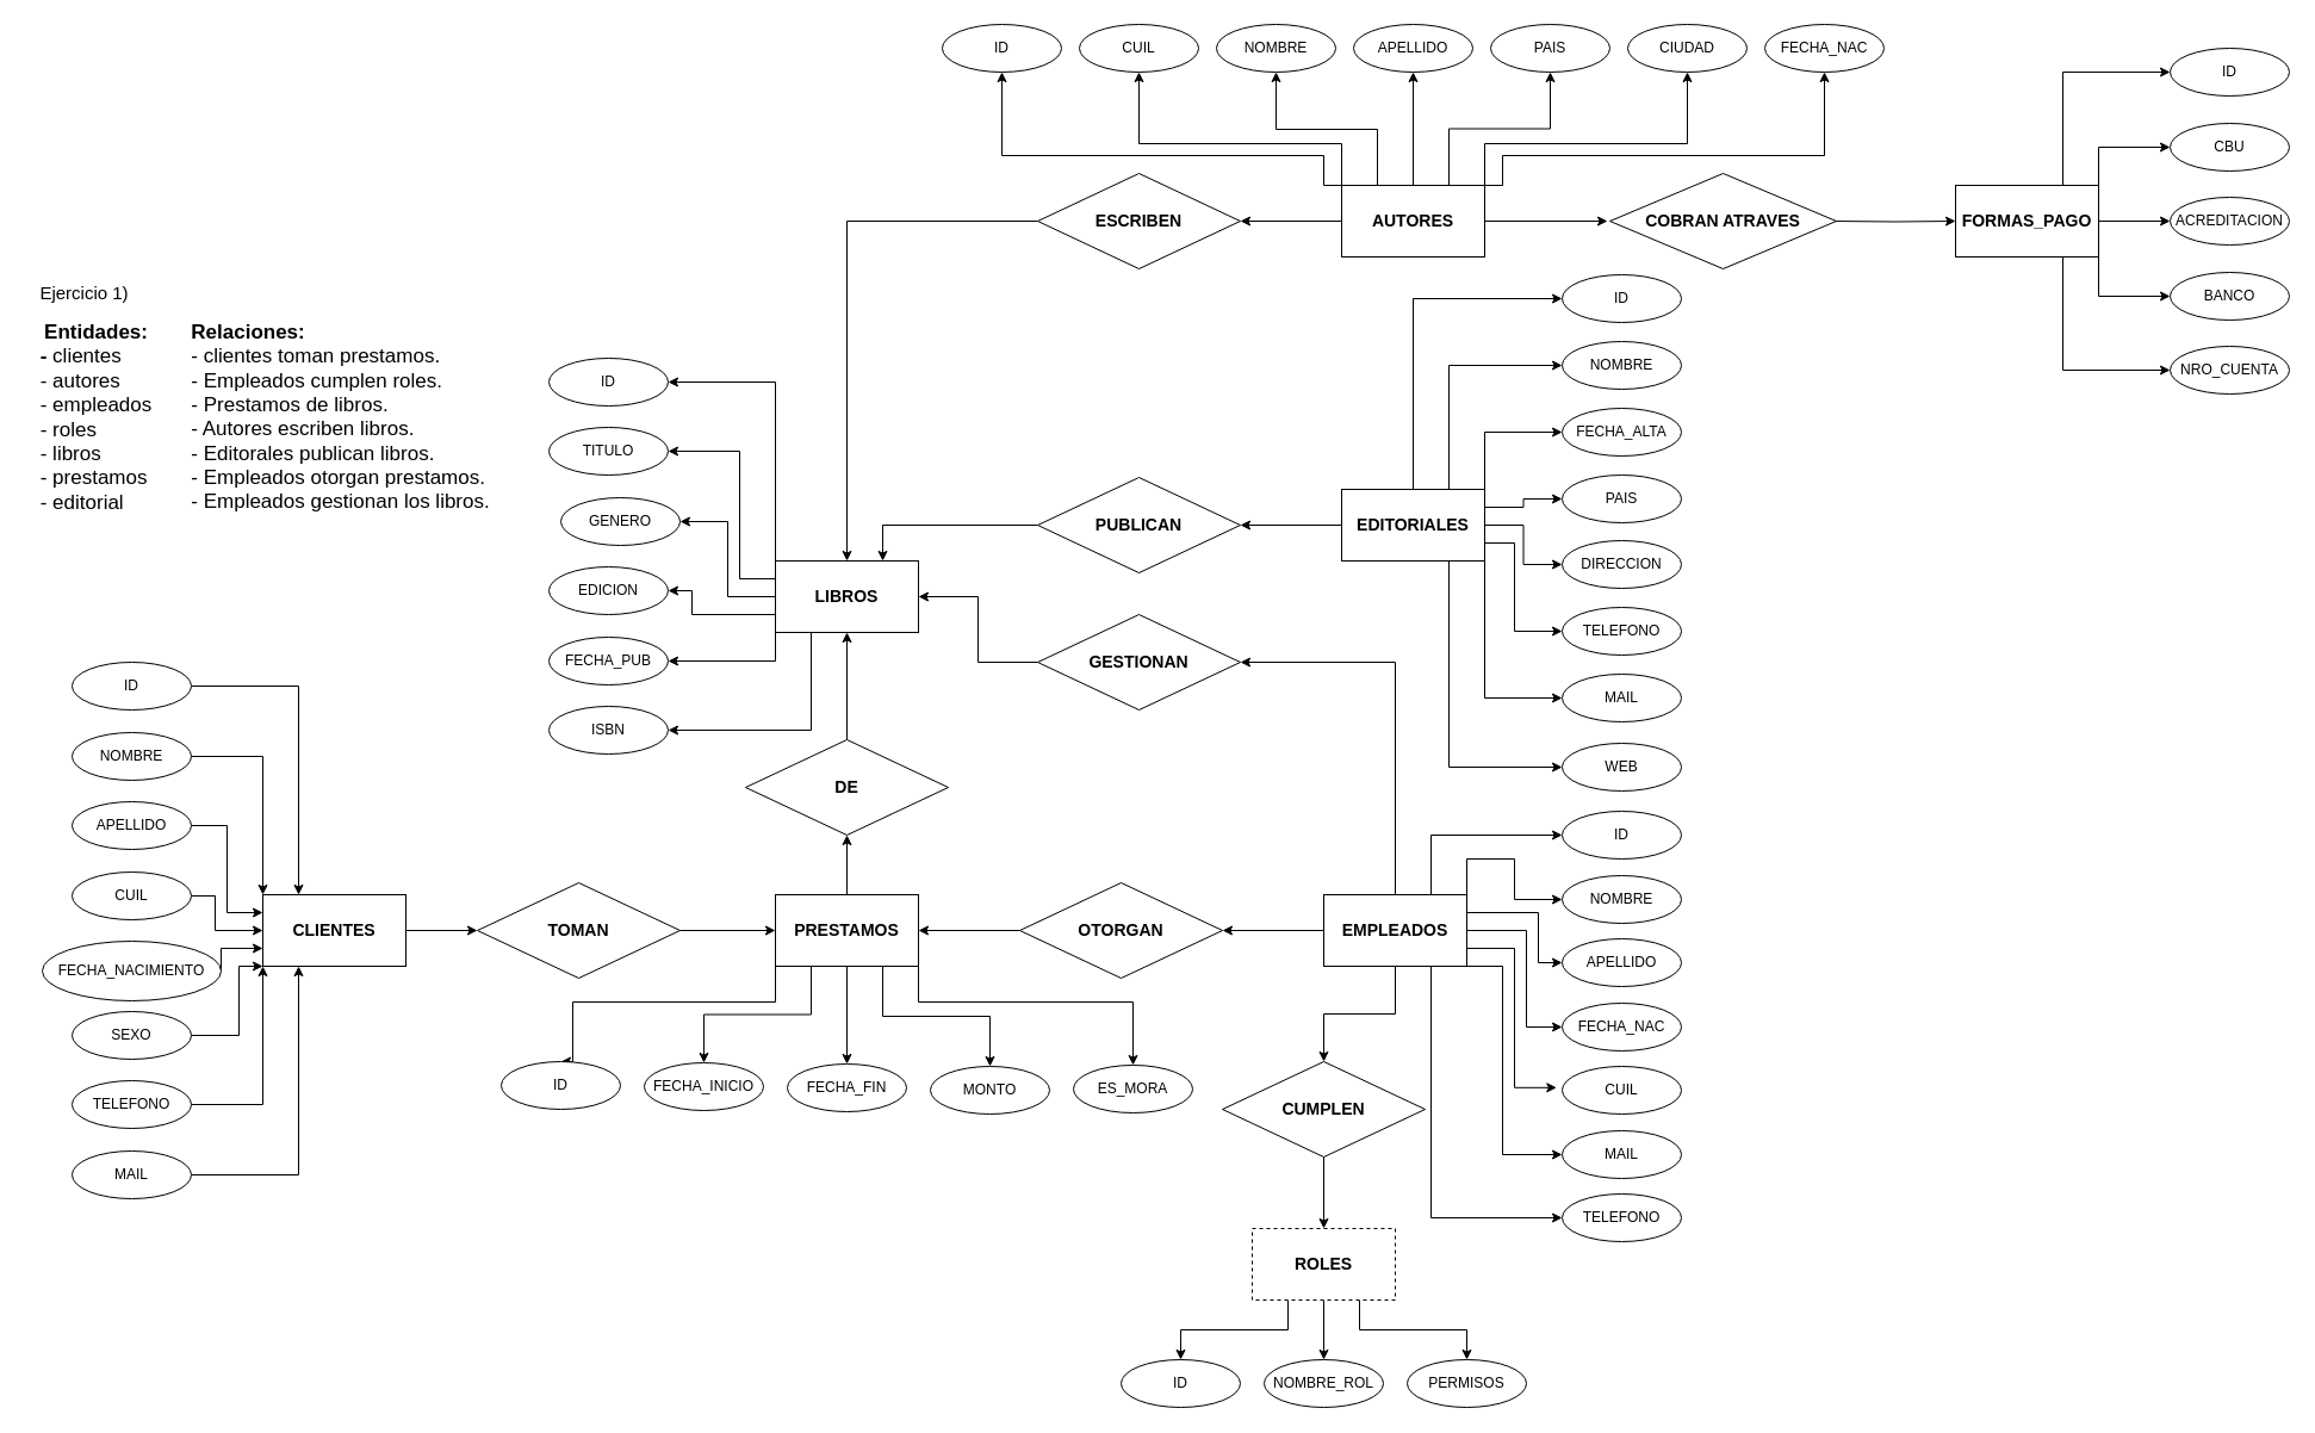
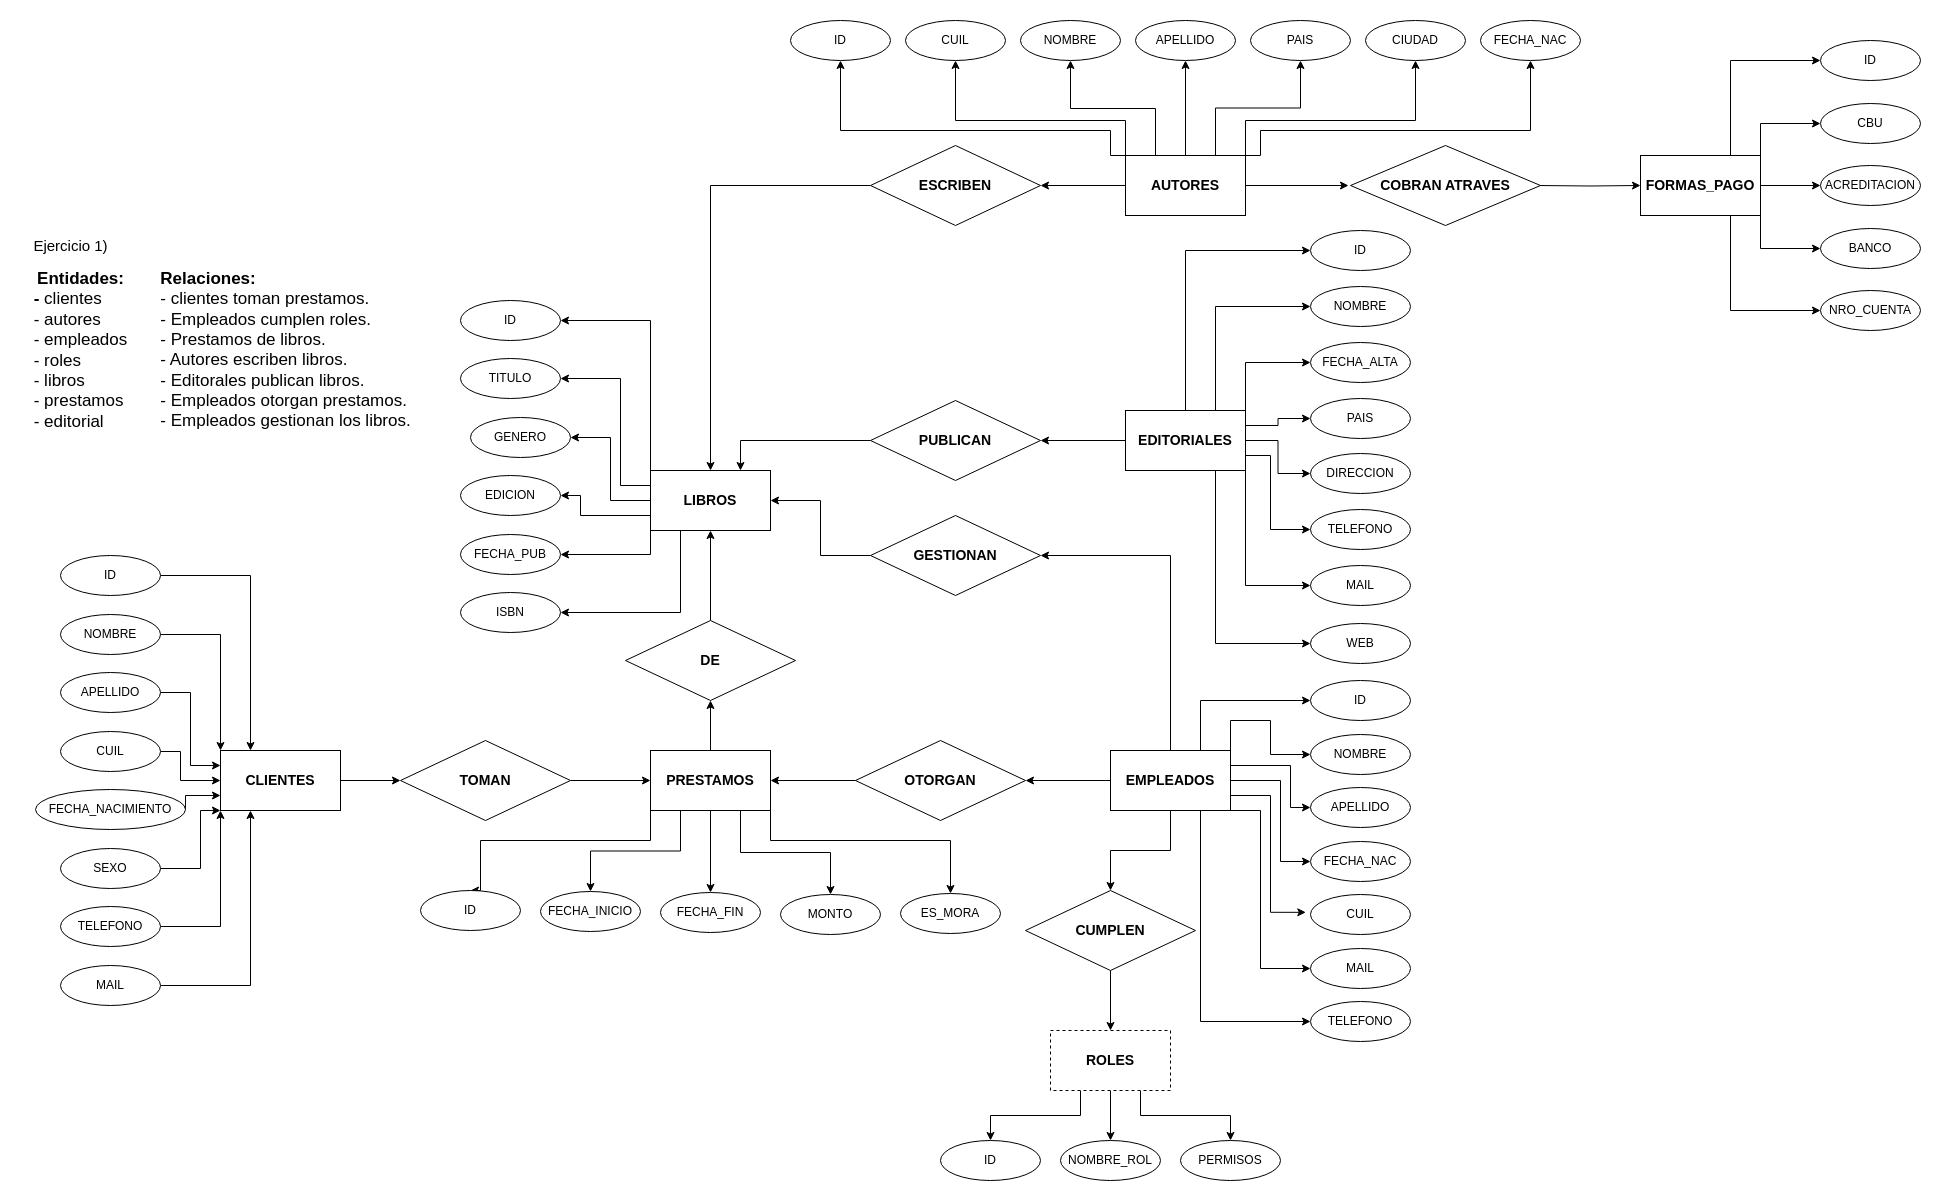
- <mxCell id="78" value="FECHA_NACIMIENTO" style="ellipse;whiteSpace=wrap;html=1;" vertex="1" parent="1"><mxGeometry x="35" y="789" width="150" height="50" as="geometry" /></mxCell>
+ <mxCell id="78" value="FECHA_NACIMIENTO" style="ellipse;whiteSpace=wrap;html=1;" vertex="1" parent="1"><mxGeometry x="35" y="789" width="150" height="40" as="geometry" /></mxCell>
